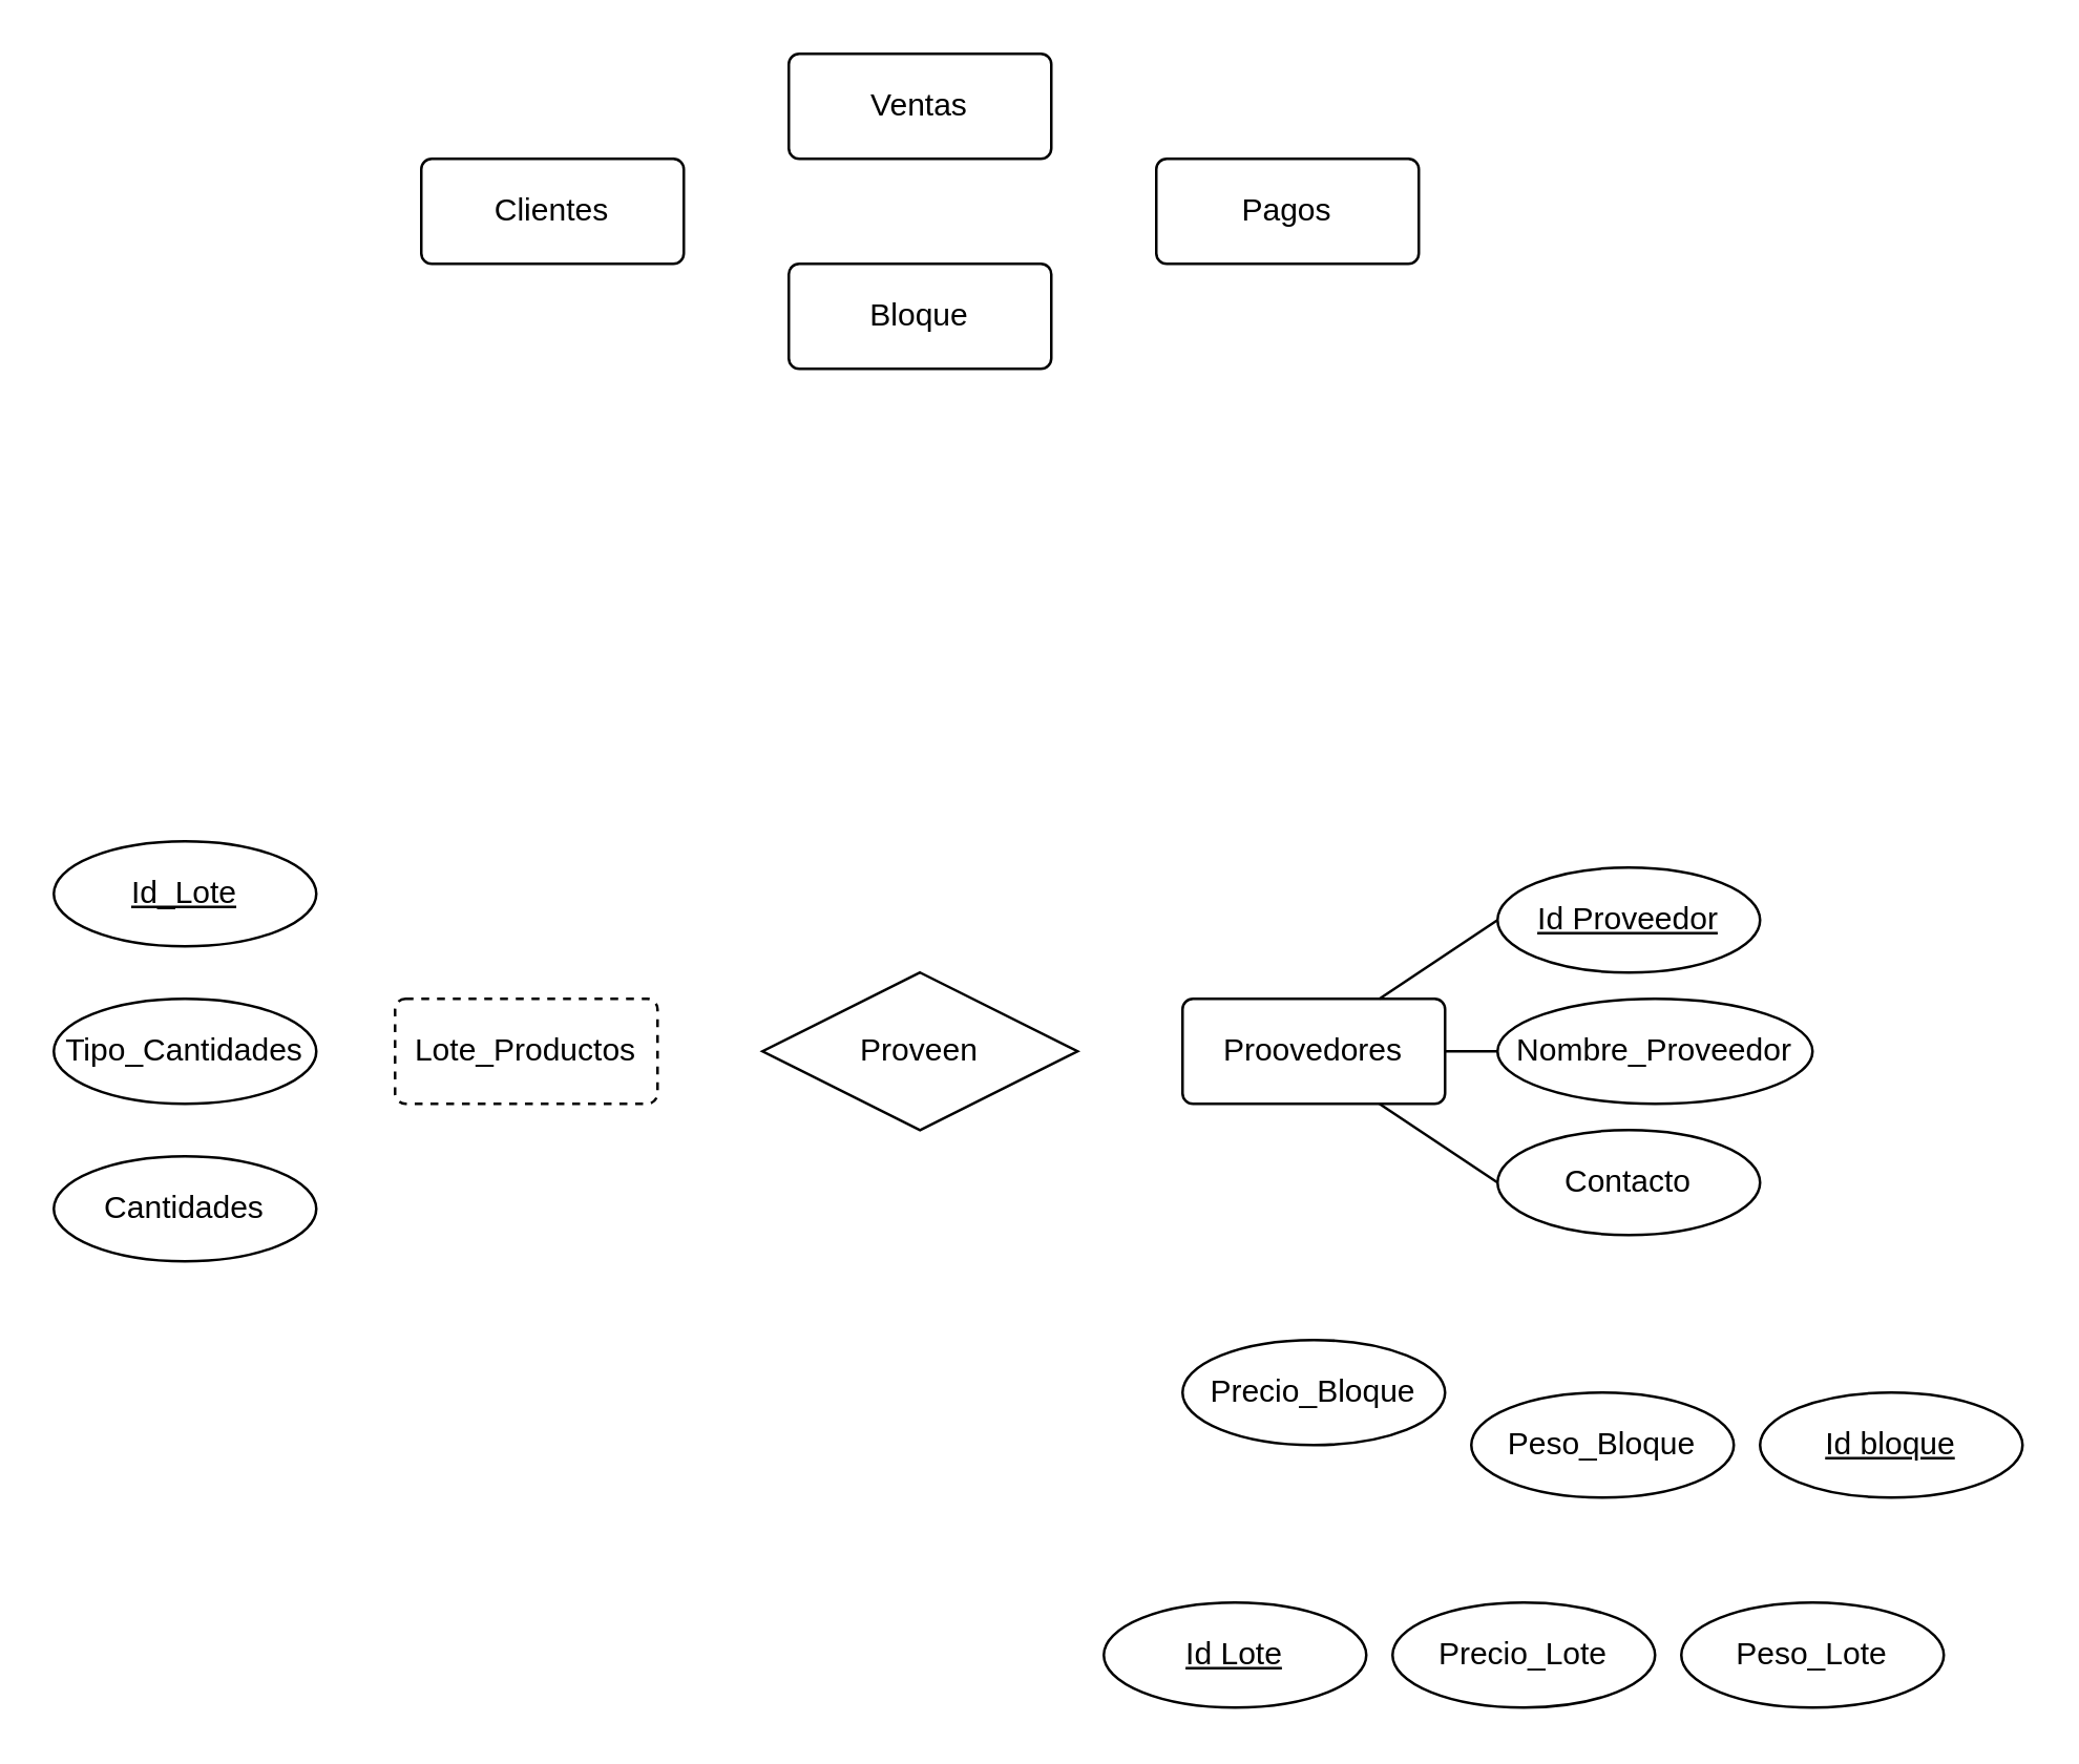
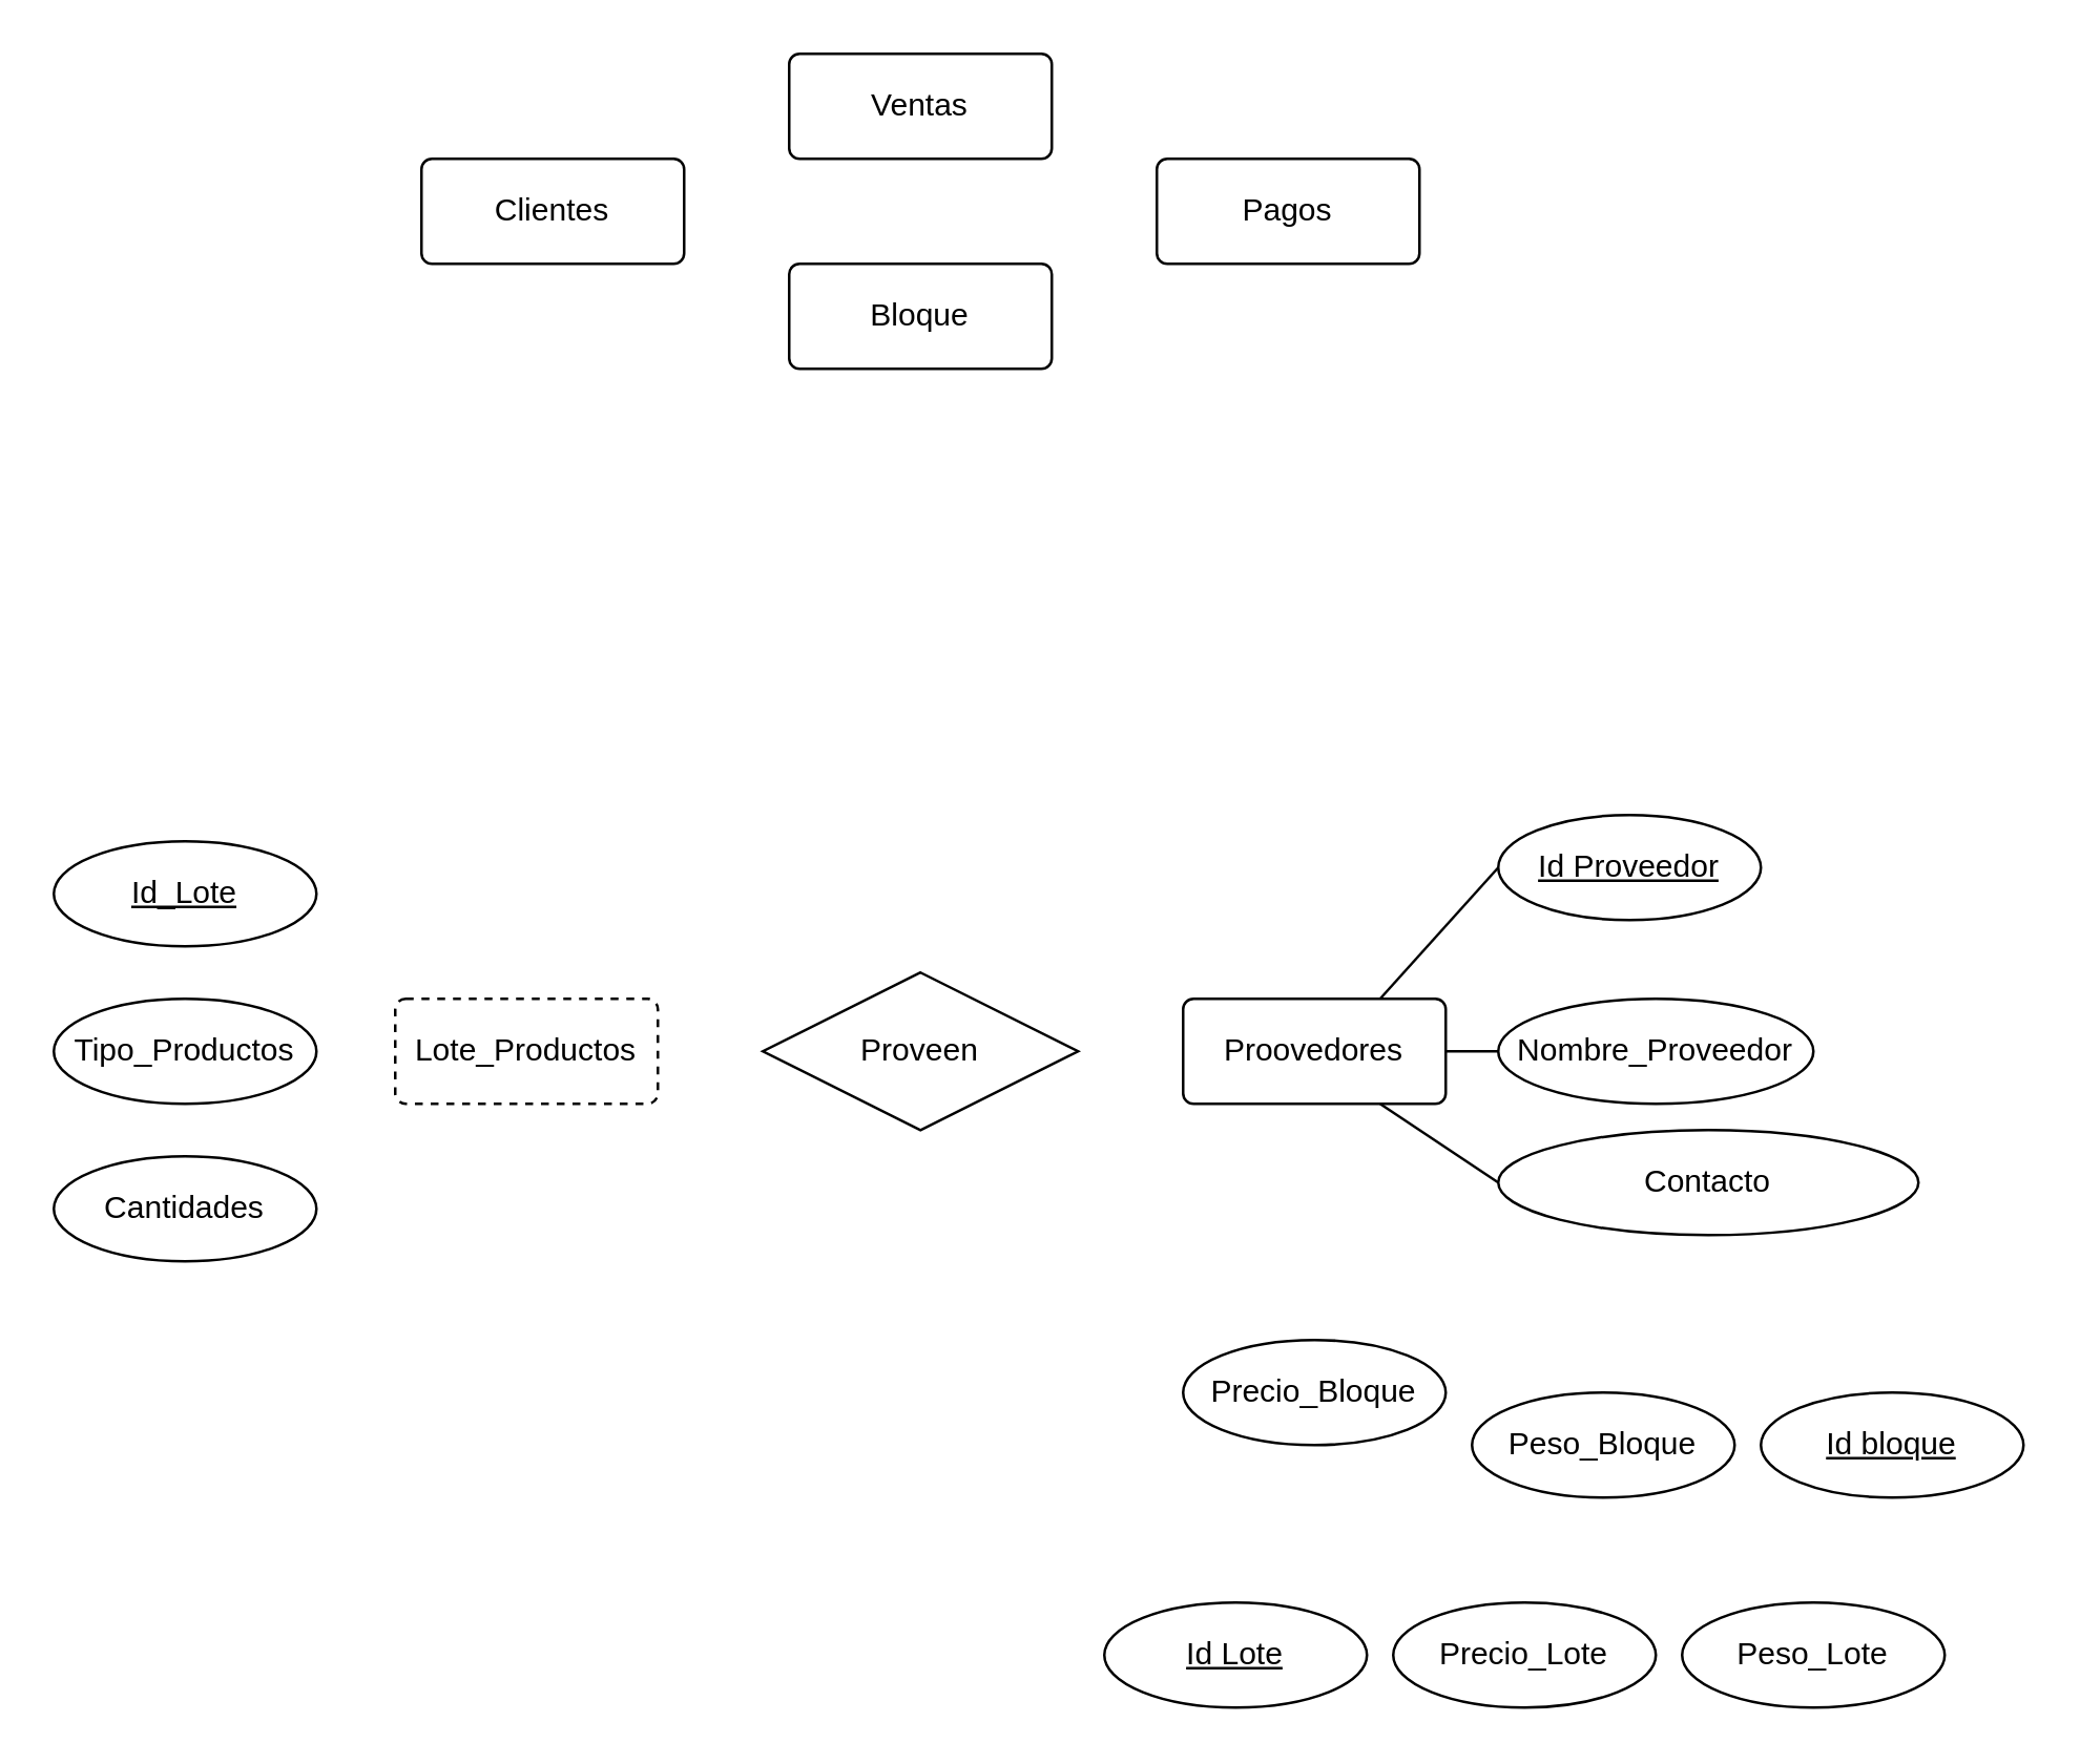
- <mxCell id="8" value="Id Proveedor" style="ellipse;whiteSpace=wrap;html=1;align=center;fontStyle=4;" vertex="1" parent="1"><mxGeometry x="570" y="330" width="100" height="40" as="geometry" /></mxCell>
+ <mxCell id="8" value="Id Proveedor" style="ellipse;whiteSpace=wrap;html=1;align=center;fontStyle=4;" vertex="1" parent="1"><mxGeometry x="570" y="310" width="100" height="40" as="geometry" /></mxCell>
- <mxCell id="21" value="Tipo_Cantidades" style="ellipse;whiteSpace=wrap;html=1;align=center;" vertex="1" parent="1"><mxGeometry x="20" y="380" width="100" height="40" as="geometry" /></mxCell>
+ <mxCell id="21" value="Tipo_Productos" style="ellipse;whiteSpace=wrap;html=1;align=center;" vertex="1" parent="1"><mxGeometry x="20" y="380" width="100" height="40" as="geometry" /></mxCell>
- <mxCell id="10" value="Contacto" style="ellipse;whiteSpace=wrap;html=1;align=center;" vertex="1" parent="1"><mxGeometry x="570" y="430" width="100" height="40" as="geometry" /></mxCell>
+ <mxCell id="10" value="Contacto" style="ellipse;whiteSpace=wrap;html=1;align=center;" vertex="1" parent="1"><mxGeometry x="570" y="430" width="160" height="40" as="geometry" /></mxCell>
